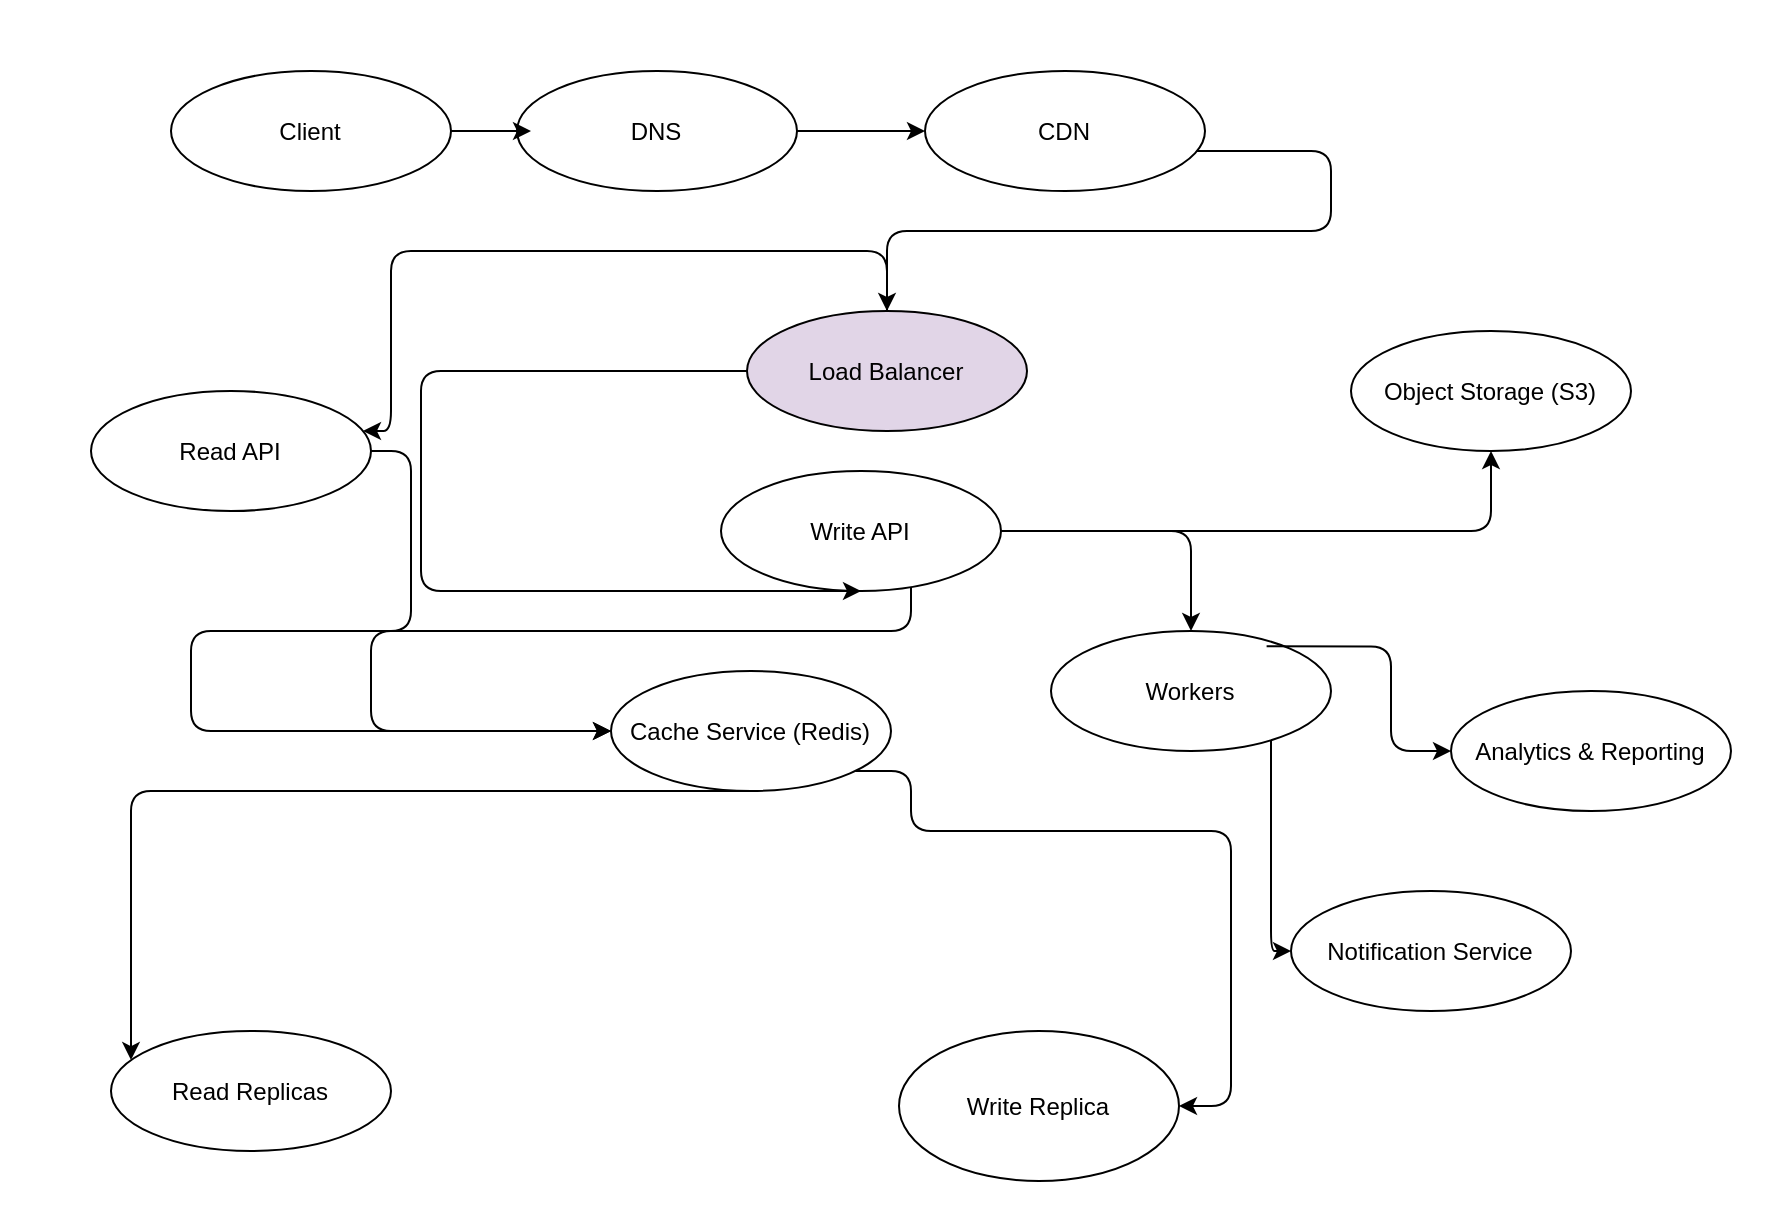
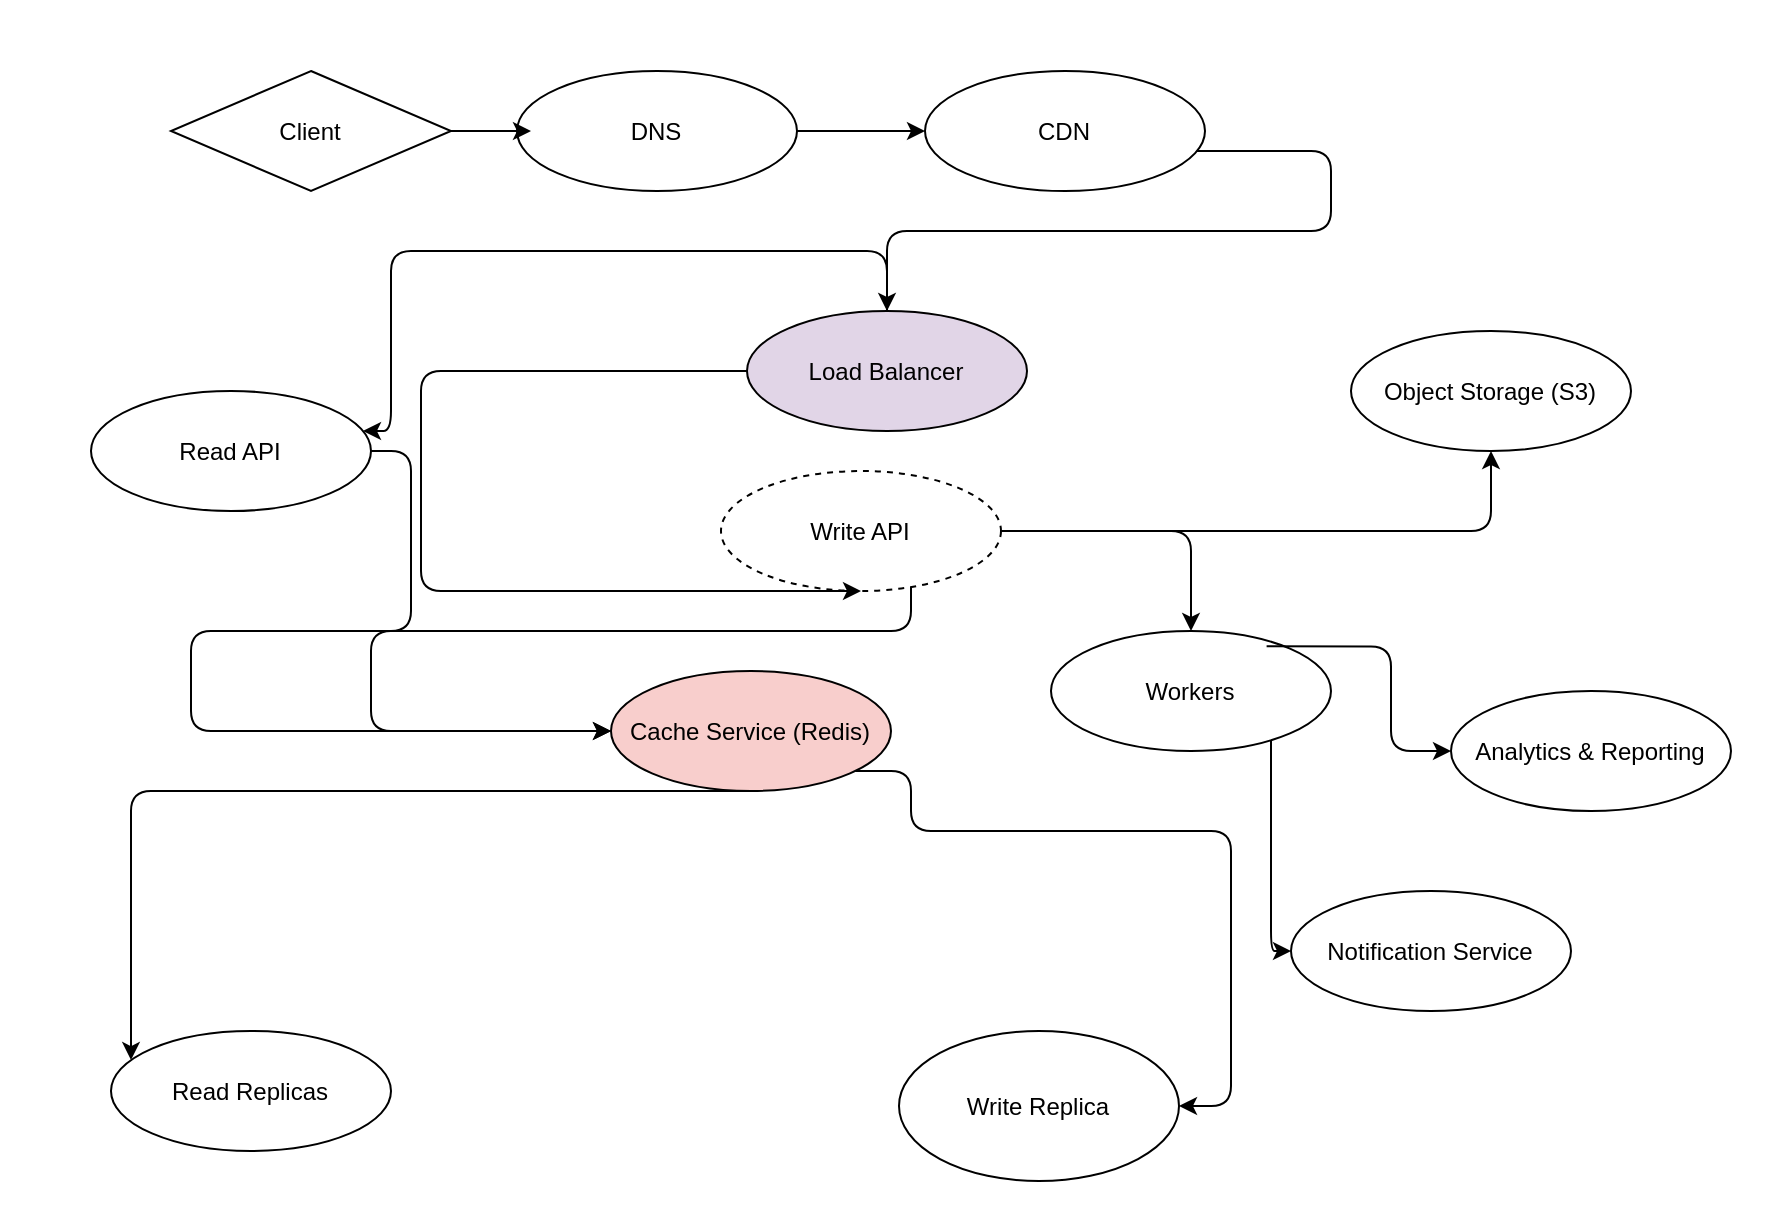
- <mxCell id="2" value="Client" style="ellipse" parent="1" vertex="1"><mxGeometry x="70" y="20" width="140" height="60" as="geometry" /></mxCell>
+ <mxCell id="2" value="Client" style="rhombus;" parent="1" vertex="1"><mxGeometry x="70" y="20" width="140" height="60" as="geometry" /></mxCell>
- <mxCell id="7" value="Write API" style="ellipse" parent="1" vertex="1"><mxGeometry x="345" y="220" width="140" height="60" as="geometry" /></mxCell>
+ <mxCell id="7" value="Write API" style="ellipse;dashed=1;" parent="1" vertex="1"><mxGeometry x="345" y="220" width="140" height="60" as="geometry" /></mxCell>
- <mxCell id="8" value="Cache Service (Redis)" style="ellipse" parent="1" vertex="1"><mxGeometry x="290" y="320" width="140" height="60" as="geometry" /></mxCell>
+ <mxCell id="8" value="Cache Service (Redis)" style="ellipse;fillColor=#f8cecc;" parent="1" vertex="1"><mxGeometry x="290" y="320" width="140" height="60" as="geometry" /></mxCell>
